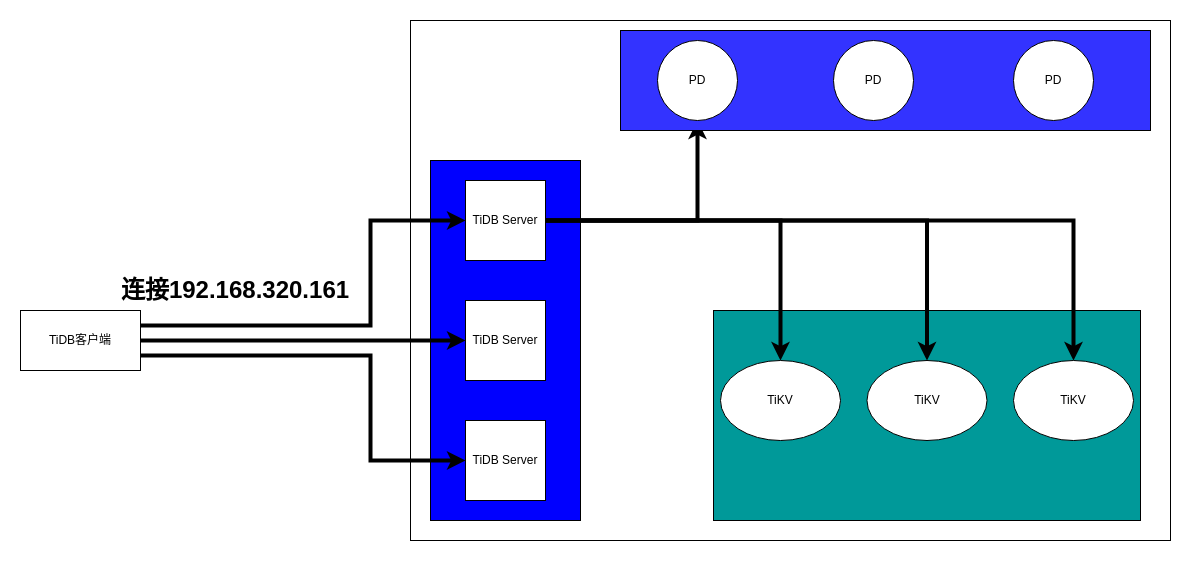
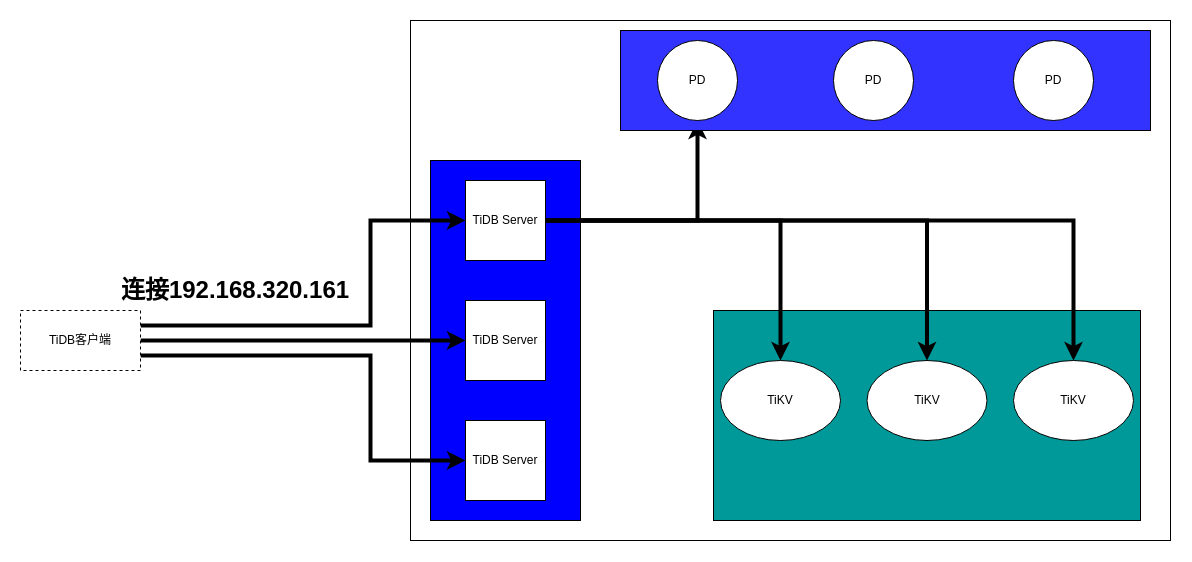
- <mxCell id="15" value="TiDB客户端" style="rounded=0;whiteSpace=wrap;html=1;fillColor=#FFFFFF;" parent="1" vertex="1"><mxGeometry x="20" y="310" width="120" height="60" as="geometry" /></mxCell>
+ <mxCell id="15" value="TiDB客户端" style="rounded=0;whiteSpace=wrap;html=1;fillColor=#FFFFFF;dashed=1;" parent="1" vertex="1"><mxGeometry x="20" y="310" width="120" height="60" as="geometry" /></mxCell>
